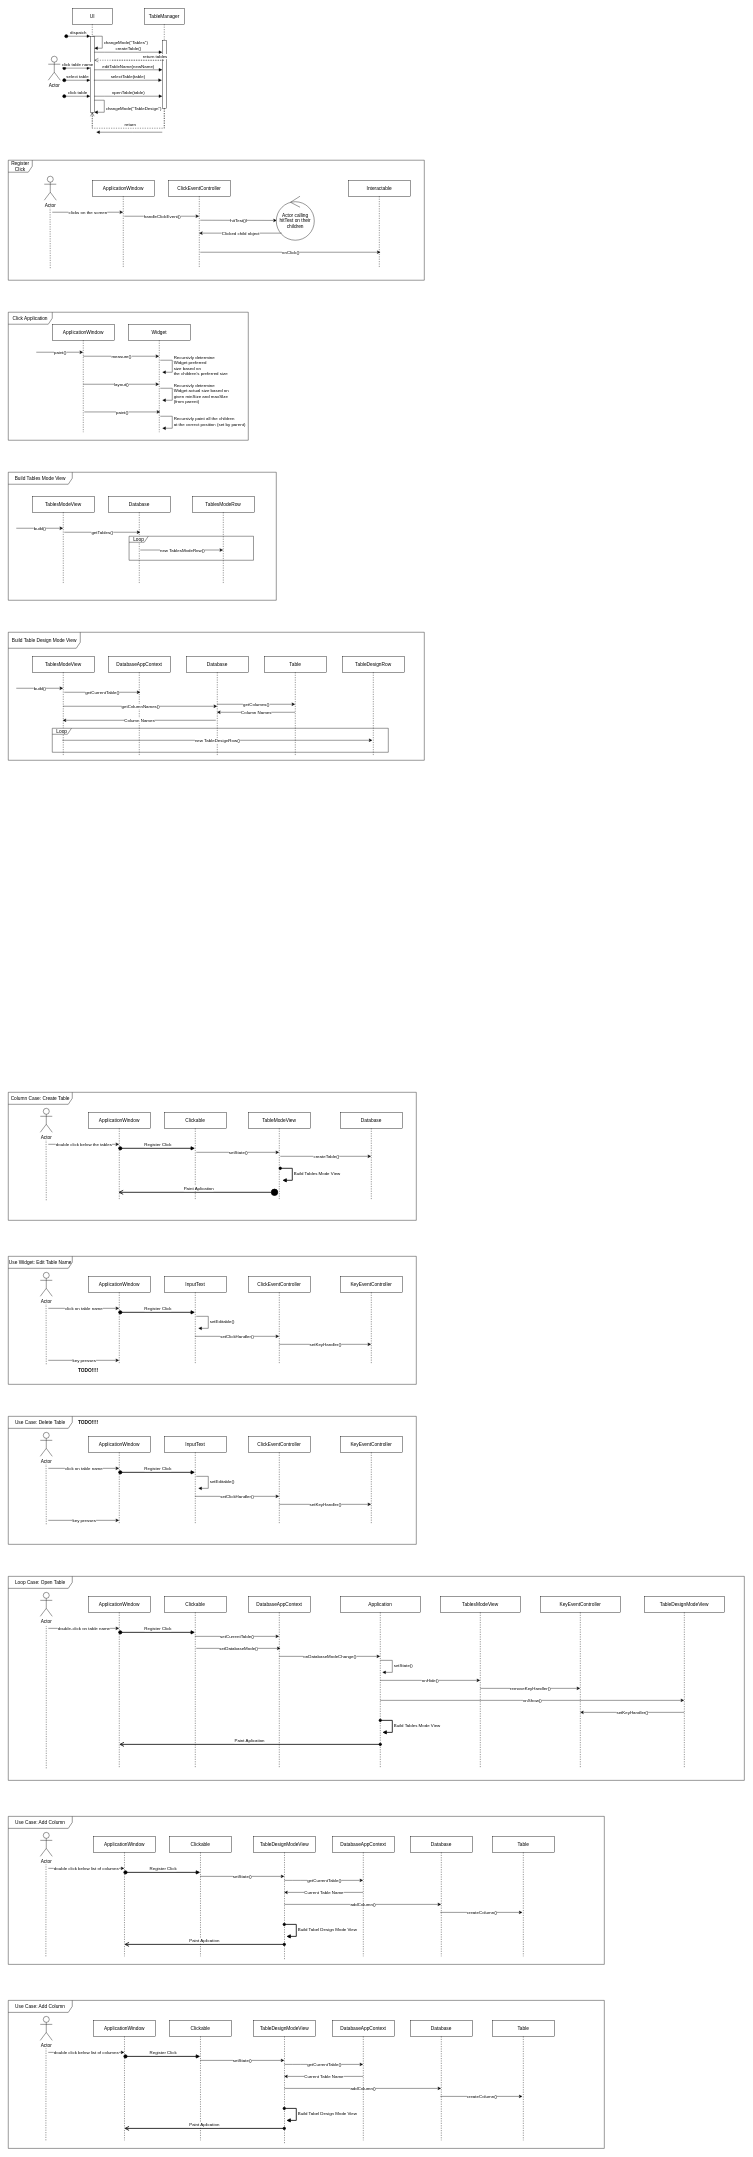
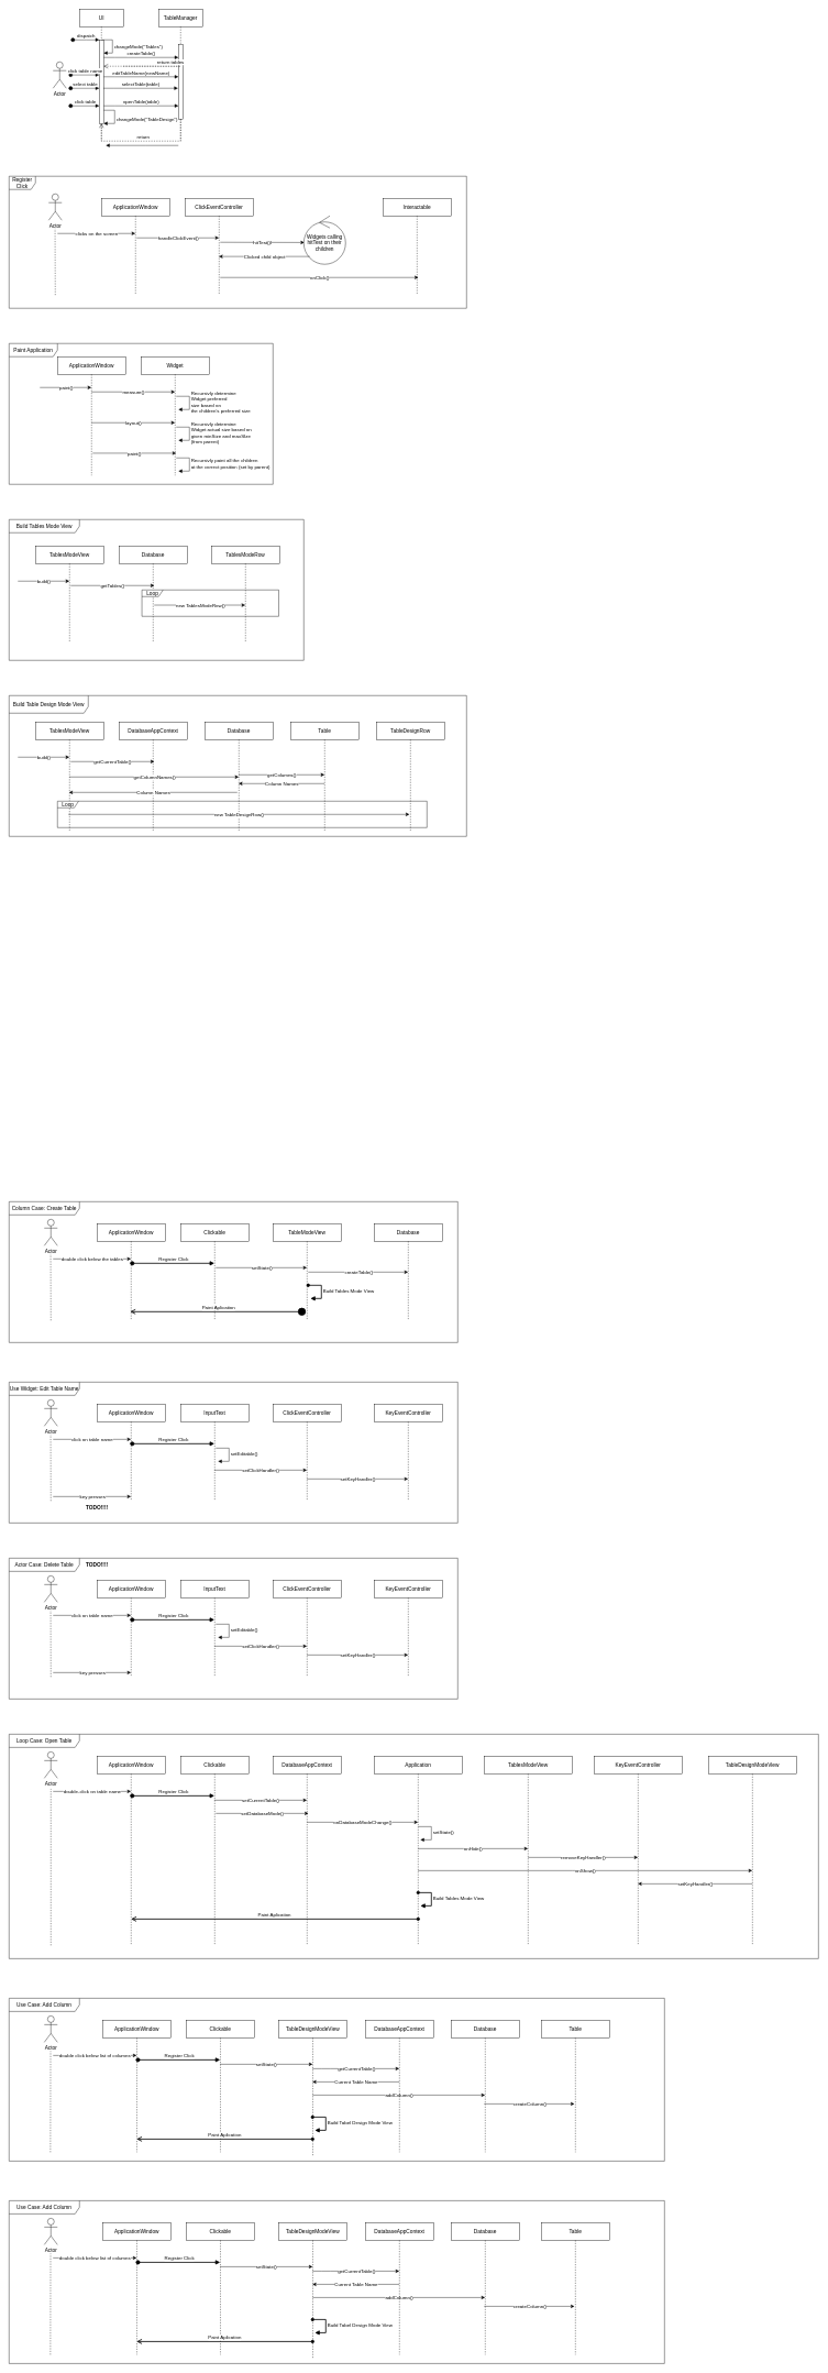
- <mxCell id="46" value="Actor calling hitTest on their children" style="ellipse;shape=umlControl;whiteSpace=wrap;html=1;" parent="1" vertex="1"><mxGeometry x="690" y="490" width="95" height="110" as="geometry" /></mxCell>
+ <mxCell id="46" value="Widgets calling hitTest on their children" style="ellipse;shape=umlControl;whiteSpace=wrap;html=1;" parent="1" vertex="1"><mxGeometry x="690" y="490" width="95" height="110" as="geometry" /></mxCell>
- <mxCell id="63" value="Click Application" style="shape=umlFrame;whiteSpace=wrap;html=1;pointerEvents=0;width=110;height=30;" parent="1" vertex="1"><mxGeometry y="780" width="600" height="320" as="geometry" x="20" /></mxCell>
+ <mxCell id="63" value="Paint Application" style="shape=umlFrame;whiteSpace=wrap;html=1;pointerEvents=0;width=110;height=30;" parent="1" vertex="1"><mxGeometry y="780" width="600" height="320" as="geometry" x="20" /></mxCell>
- <mxCell id="89" value="Use Case: Delete Table" style="shape=umlFrame;whiteSpace=wrap;html=1;pointerEvents=0;width=160;height=30;" parent="1" vertex="1"><mxGeometry y="3540" width="1020" height="320" as="geometry" x="20" /></mxCell>
+ <mxCell id="89" value="Actor Case: Delete Table" style="shape=umlFrame;whiteSpace=wrap;html=1;pointerEvents=0;width=160;height=30;" parent="1" vertex="1"><mxGeometry y="3540" width="1020" height="320" as="geometry" x="20" /></mxCell>
